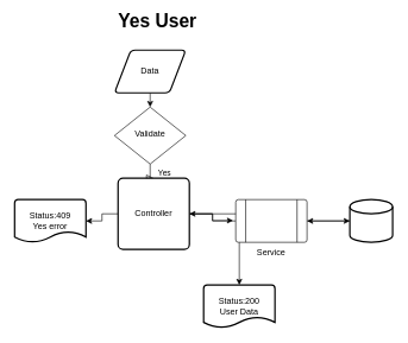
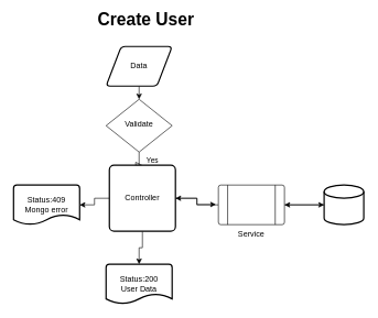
- <mxCell id="17" value="&lt;font style=&quot;font-size: 26px&quot;&gt;&lt;b&gt;Yes User&lt;/b&gt;&lt;/font&gt;" style="text;html=1;align=center;verticalAlign=middle;resizable=0;points=[];autosize=1;strokeColor=none;fillColor=none;" vertex="1" parent="1"><mxGeometry x="140" y="20" width="160" height="20" as="geometry" /></mxCell>
+ <mxCell id="17" value="&lt;font style=&quot;font-size: 26px&quot;&gt;&lt;b&gt;Create User&lt;/b&gt;&lt;/font&gt;" style="text;html=1;align=center;verticalAlign=middle;resizable=0;points=[];autosize=1;strokeColor=none;fillColor=none;" vertex="1" parent="1"><mxGeometry x="140" y="20" width="160" height="20" as="geometry" /></mxCell>
- <mxCell id="15" value="Status:409&lt;br&gt;Yes error" style="strokeWidth=2;html=1;shape=mxgraph.flowchart.document2;whiteSpace=wrap;size=0.25;" parent="1" vertex="1"><mxGeometry x="20" y="280" width="100" height="60" as="geometry" /></mxCell>
+ <mxCell id="15" value="Status:409&lt;br&gt;Mongo error" style="strokeWidth=2;html=1;shape=mxgraph.flowchart.document2;whiteSpace=wrap;size=0.25;" parent="1" vertex="1"><mxGeometry x="20" y="280" width="100" height="60" as="geometry" /></mxCell>
- <mxCell id="16" value="Status:200&lt;br&gt;User Data" style="strokeWidth=2;html=1;shape=mxgraph.flowchart.document2;whiteSpace=wrap;size=0.25;" parent="1" vertex="1"><mxGeometry x="285" y="400" width="100" height="60" as="geometry" /></mxCell>
+ <mxCell id="16" value="Status:200&lt;br&gt;User Data" style="strokeWidth=2;html=1;shape=mxgraph.flowchart.document2;whiteSpace=wrap;size=0.25;" parent="1" vertex="1"><mxGeometry x="160" y="400" width="100" height="60" as="geometry" /></mxCell>
